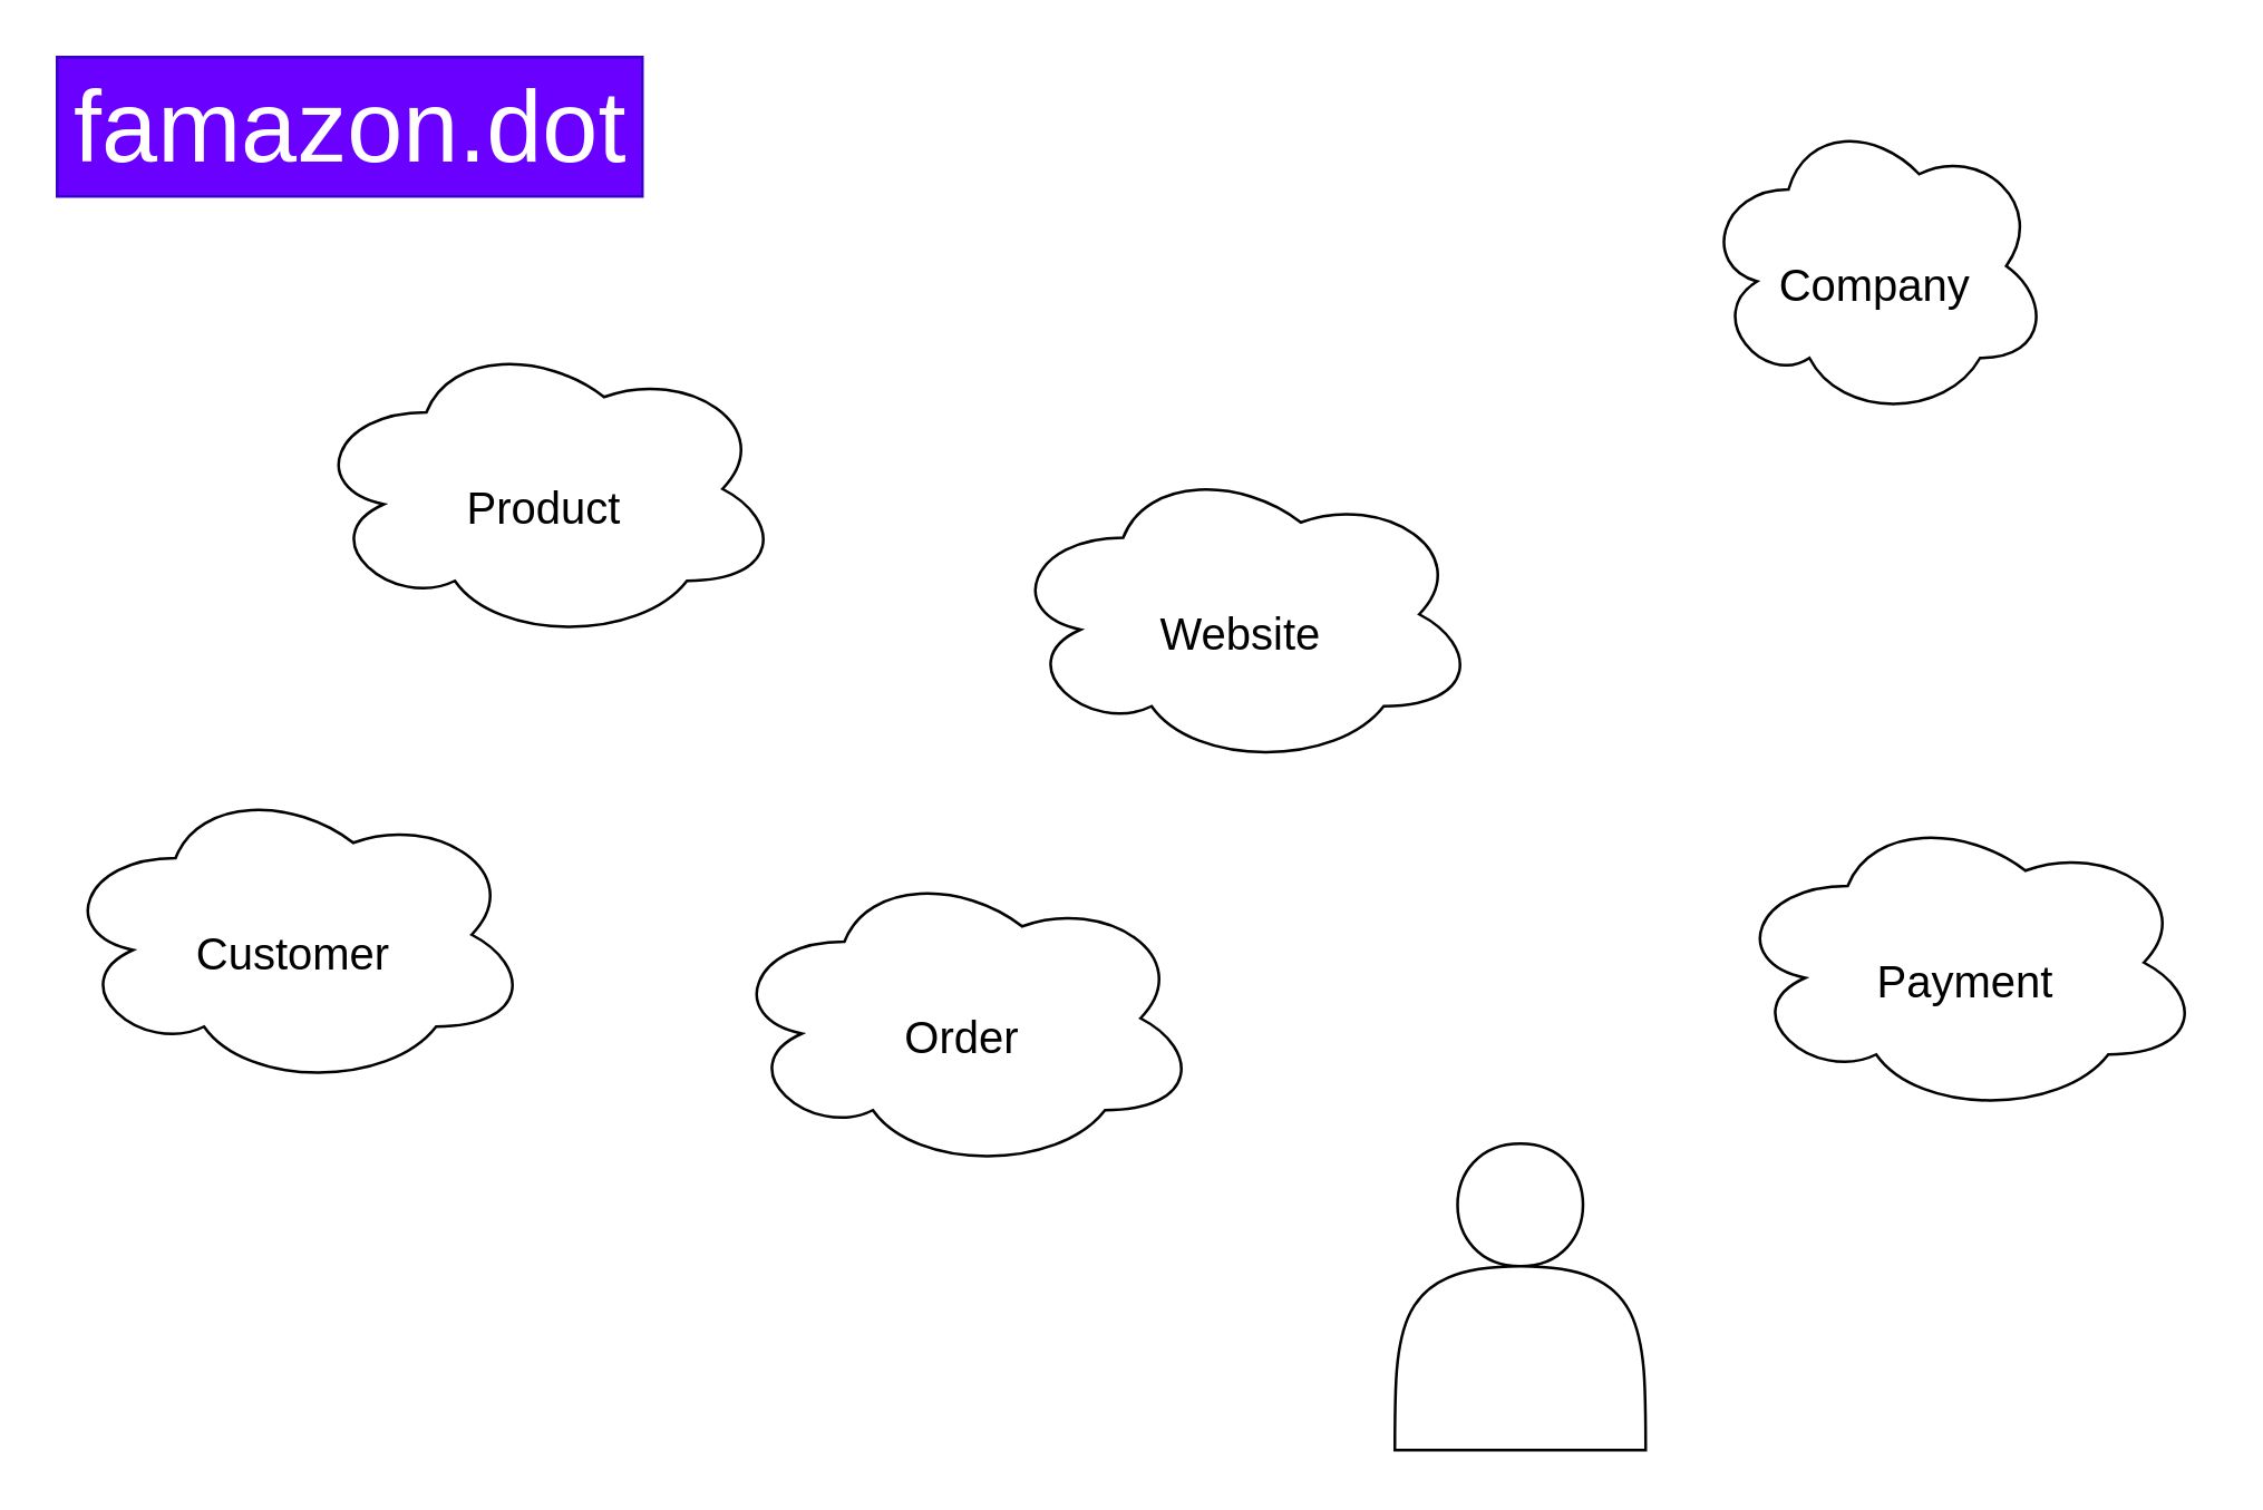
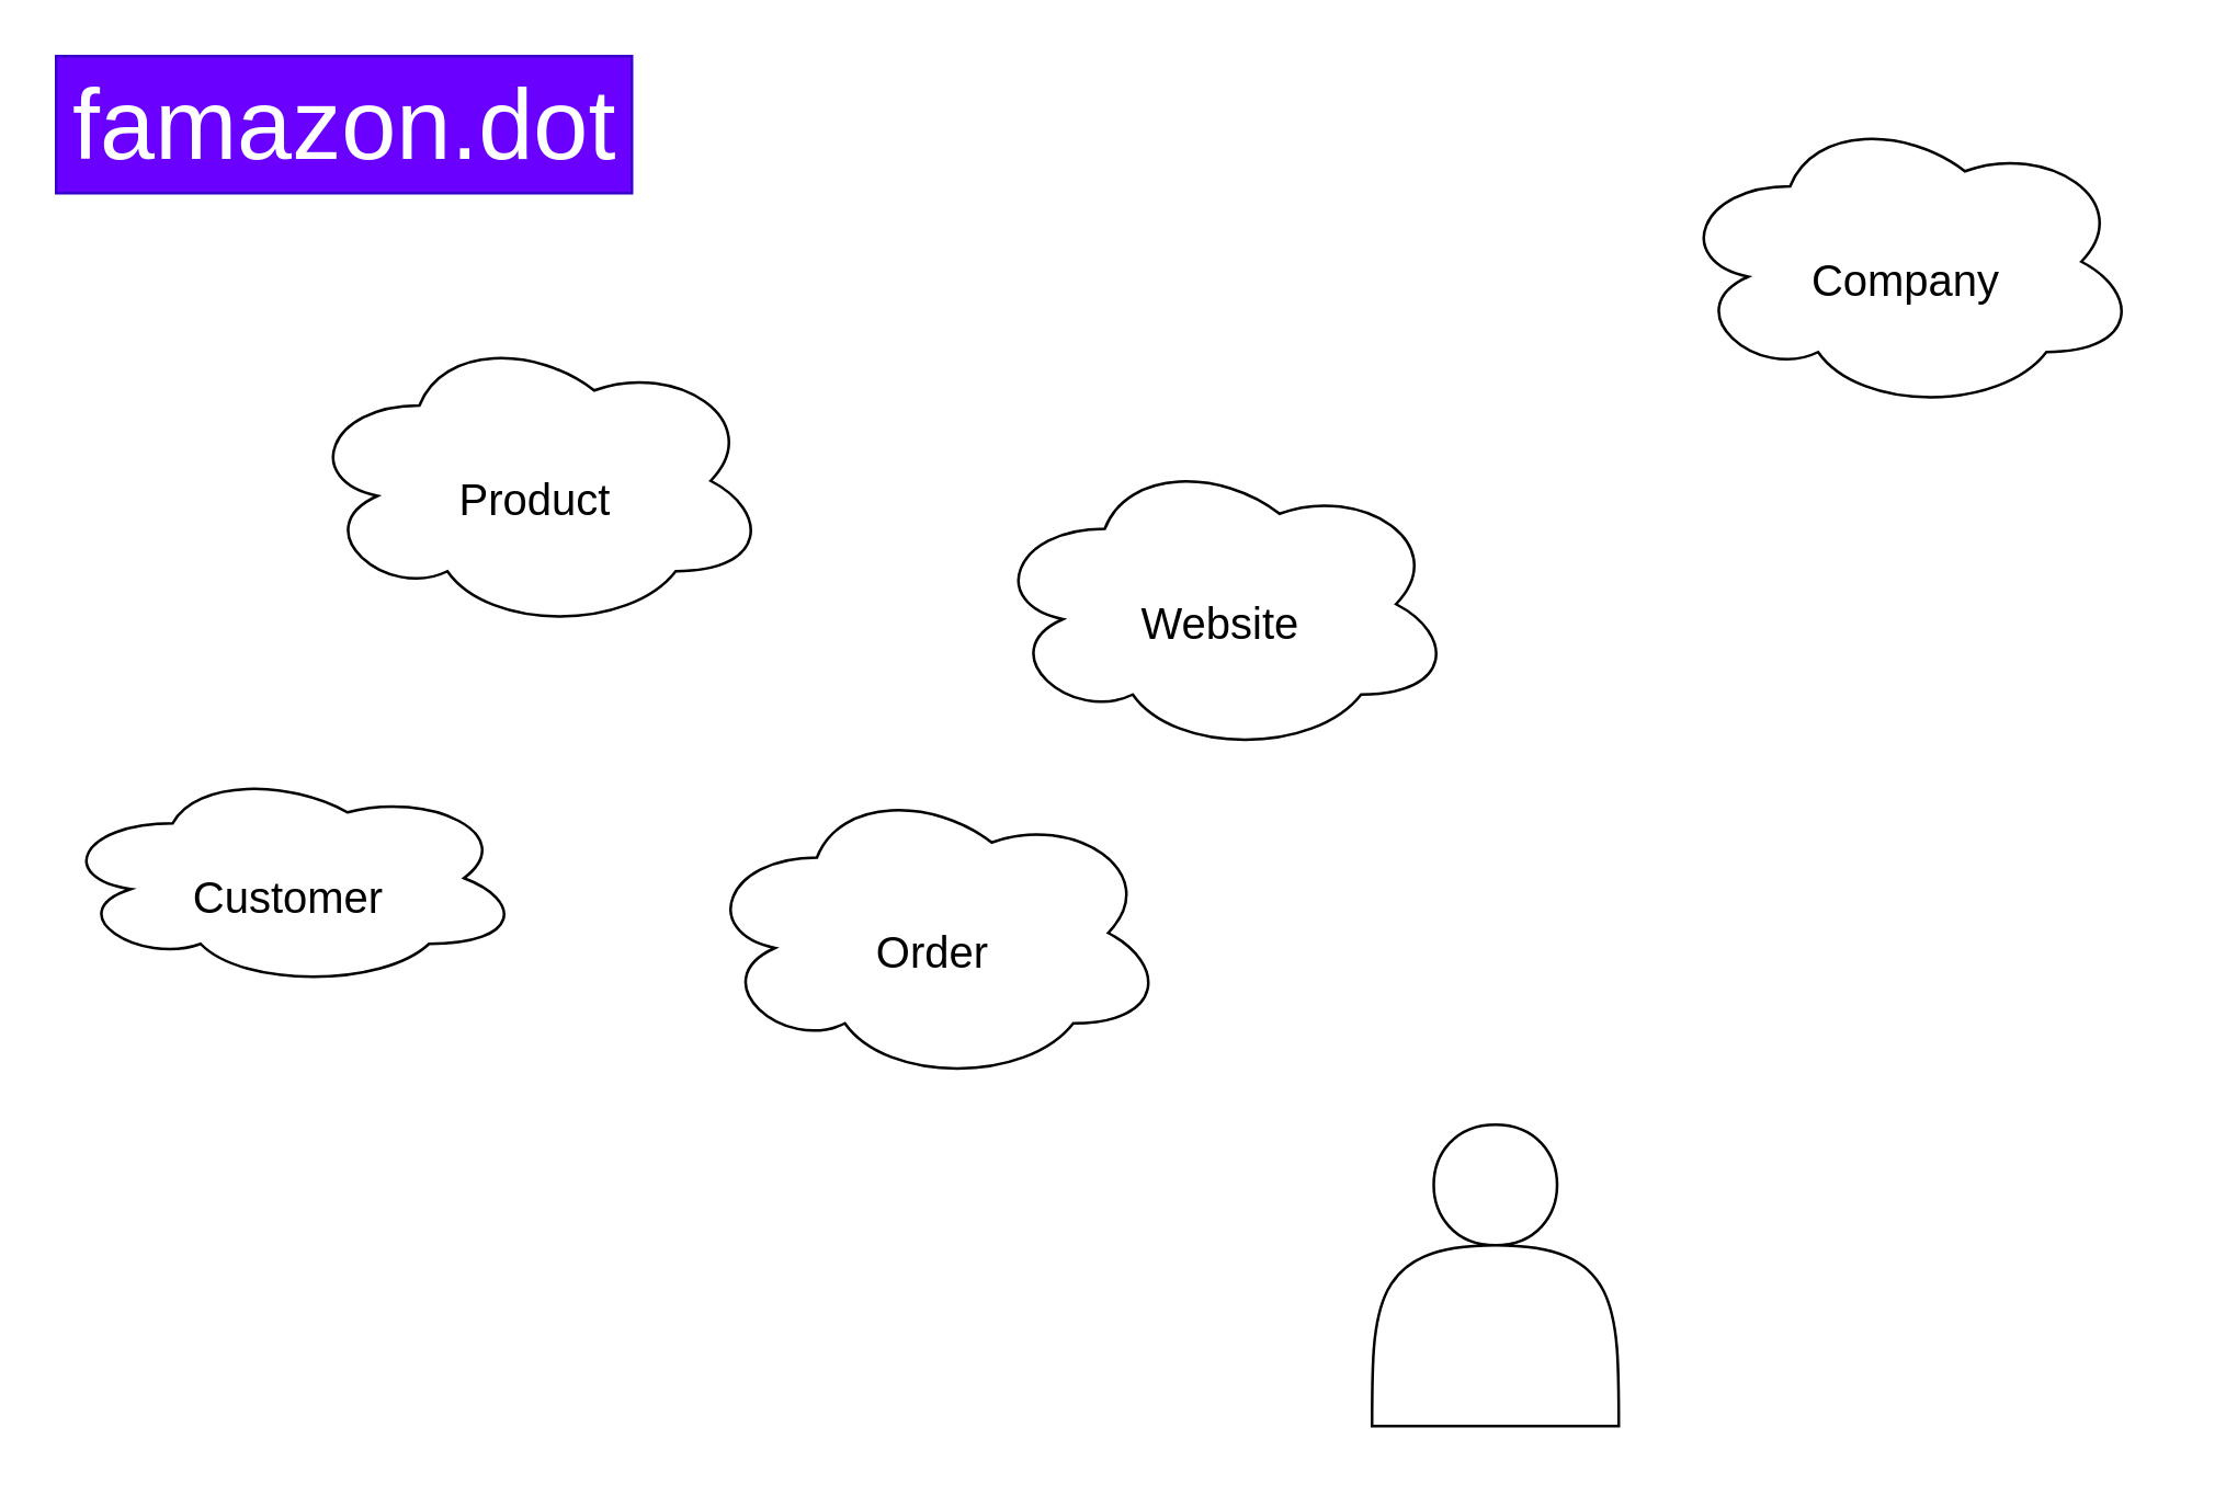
- <mxCell id="5" value="&lt;font style=&quot;font-size: 16px&quot;&gt;Company&lt;/font&gt;" style="ellipse;shape=cloud;whiteSpace=wrap;html=1;labelBackgroundColor=none;fontSize=36;" parent="1" vertex="1"><mxGeometry x="610" y="40" width="125" height="110" as="geometry" /></mxCell>
+ <mxCell id="5" value="&lt;font style=&quot;font-size: 16px&quot;&gt;Company&lt;/font&gt;" style="ellipse;shape=cloud;whiteSpace=wrap;html=1;labelBackgroundColor=none;fontSize=36;" parent="1" vertex="1"><mxGeometry x="610" y="40" width="170" height="110" as="geometry" /></mxCell>
- <mxCell id="4" value="&lt;font style=&quot;font-size: 16px&quot;&gt;Customer&lt;/font&gt;" style="ellipse;shape=cloud;whiteSpace=wrap;html=1;labelBackgroundColor=none;fontSize=36;" parent="1" vertex="1"><mxGeometry x="20" y="280" width="170" height="110" as="geometry" /></mxCell>
+ <mxCell id="4" value="&lt;font style=&quot;font-size: 16px&quot;&gt;Customer&lt;/font&gt;" style="ellipse;shape=cloud;whiteSpace=wrap;html=1;labelBackgroundColor=none;fontSize=36;" parent="1" vertex="1"><mxGeometry x="20" y="280" width="170" height="80" as="geometry" /></mxCell>
- <mxCell id="6" value="&lt;font style=&quot;font-size: 16px&quot;&gt;Payment&lt;/font&gt;" style="ellipse;shape=cloud;whiteSpace=wrap;html=1;labelBackgroundColor=none;fontSize=36;" parent="1" vertex="1"><mxGeometry x="620" y="290" width="170" height="110" as="geometry" /></mxCell>
- <mxCell id="9" value="&lt;font style=&quot;font-size: 16px&quot;&gt;Order&lt;br&gt;&lt;/font&gt;" style="ellipse;shape=cloud;whiteSpace=wrap;html=1;labelBackgroundColor=none;fontSize=36;" vertex="1" parent="1"><mxGeometry x="260" y="310" width="170" height="110" as="geometry" /></mxCell>
+ <mxCell id="9" value="&lt;font style=&quot;font-size: 16px&quot;&gt;Order&lt;br&gt;&lt;/font&gt;" style="ellipse;shape=cloud;whiteSpace=wrap;html=1;labelBackgroundColor=none;fontSize=36;" vertex="1" parent="1"><mxGeometry x="255" y="285" width="170" height="110" as="geometry" /></mxCell>
